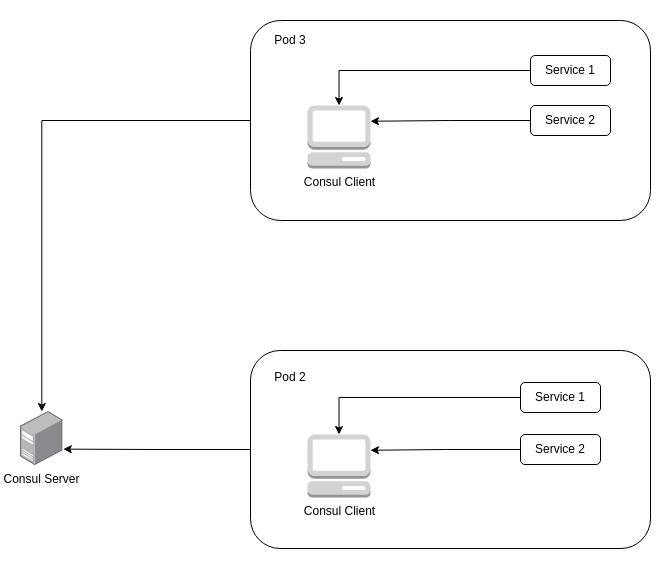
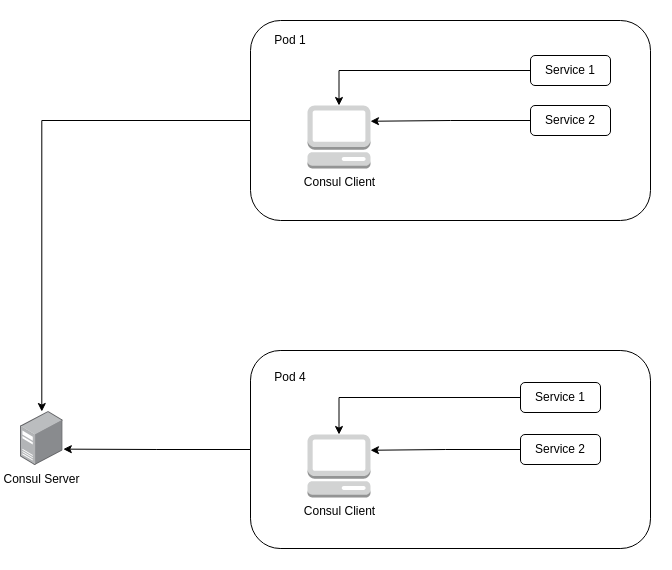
- <mxCell id="20" value="Pod 3" style="text;html=1;strokeColor=none;fillColor=none;align=center;verticalAlign=middle;whiteSpace=wrap;rounded=0;" vertex="1" parent="13"><mxGeometry x="10" y="5" width="60" height="30" as="geometry" /></mxCell>
+ <mxCell id="20" value="Pod 1" style="text;html=1;strokeColor=none;fillColor=none;align=center;verticalAlign=middle;whiteSpace=wrap;rounded=0;" vertex="1" parent="13"><mxGeometry x="10" y="5" width="60" height="30" as="geometry" /></mxCell>
- <mxCell id="12" value="Pod 2" style="text;html=1;strokeColor=none;fillColor=none;align=center;verticalAlign=middle;whiteSpace=wrap;rounded=0;movable=0;resizable=0;rotatable=0;deletable=0;editable=0;connectable=0;" vertex="1" parent="5"><mxGeometry x="10" y="12" width="60" height="30" as="geometry" /></mxCell>
+ <mxCell id="12" value="Pod 4" style="text;html=1;strokeColor=none;fillColor=none;align=center;verticalAlign=middle;whiteSpace=wrap;rounded=0;movable=0;resizable=0;rotatable=0;deletable=0;editable=0;connectable=0;" vertex="1" parent="5"><mxGeometry x="10" y="12" width="60" height="30" as="geometry" /></mxCell>
